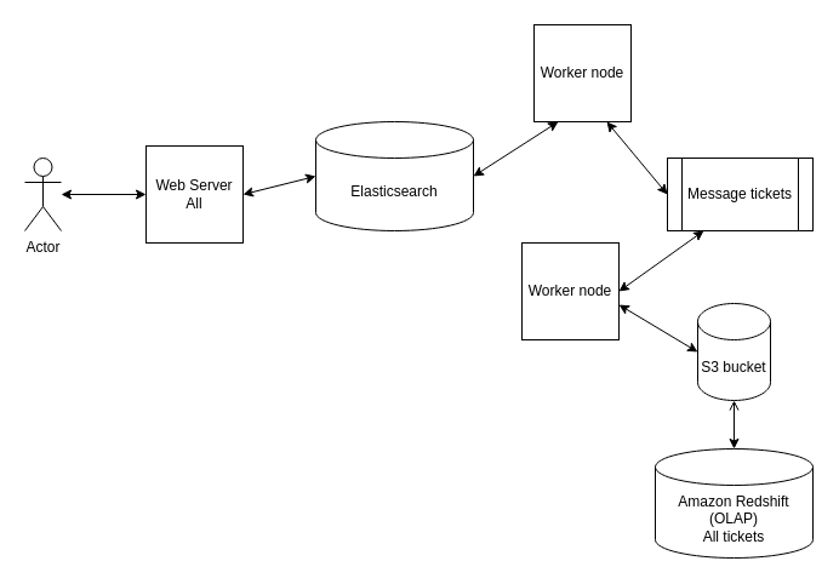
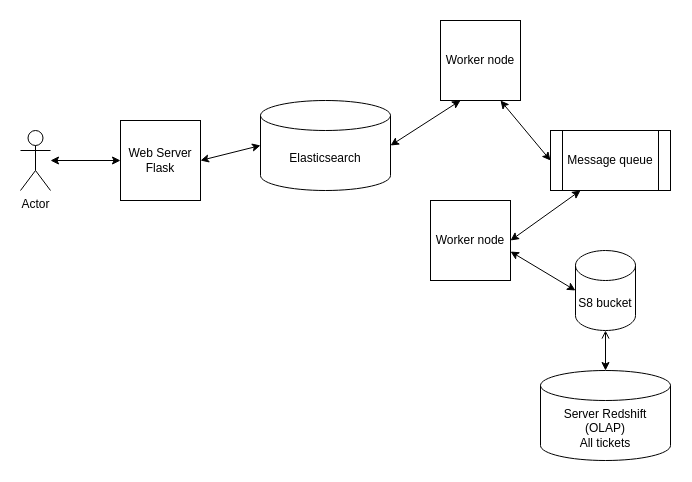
- <mxCell id="2" value="Web Server&lt;br&gt;All" style="whiteSpace=wrap;html=1;aspect=fixed;" vertex="1" parent="1"><mxGeometry x="120" y="120" width="80" height="80" as="geometry" /></mxCell>
+ <mxCell id="2" value="Web Server&lt;br&gt;Flask" style="whiteSpace=wrap;html=1;aspect=fixed;" vertex="1" parent="1"><mxGeometry x="120" y="120" width="80" height="80" as="geometry" /></mxCell>
- <mxCell id="8" value="Message tickets" style="shape=process;whiteSpace=wrap;html=1;backgroundOutline=1;" vertex="1" parent="1"><mxGeometry x="550" y="130" width="120" height="60" as="geometry" /></mxCell>
+ <mxCell id="8" value="Message queue" style="shape=process;whiteSpace=wrap;html=1;backgroundOutline=1;" vertex="1" parent="1"><mxGeometry x="550" y="130" width="120" height="60" as="geometry" /></mxCell>
- <mxCell id="13" value="S3 bucket" style="shape=cylinder3;whiteSpace=wrap;html=1;boundedLbl=1;backgroundOutline=1;size=15;" vertex="1" parent="1"><mxGeometry x="575" y="250" width="60" height="80" as="geometry" /></mxCell>
+ <mxCell id="13" value="S8 bucket" style="shape=cylinder3;whiteSpace=wrap;html=1;boundedLbl=1;backgroundOutline=1;size=15;" vertex="1" parent="1"><mxGeometry x="575" y="250" width="60" height="80" as="geometry" /></mxCell>
- <mxCell id="9" value="Amazon Redshift&lt;br&gt;(OLAP)&lt;br&gt;All tickets" style="shape=cylinder3;whiteSpace=wrap;html=1;boundedLbl=1;backgroundOutline=1;size=15;" vertex="1" parent="1"><mxGeometry x="540" y="370" width="130" height="90" as="geometry" /></mxCell>
+ <mxCell id="9" value="Server Redshift&lt;br&gt;(OLAP)&lt;br&gt;All tickets" style="shape=cylinder3;whiteSpace=wrap;html=1;boundedLbl=1;backgroundOutline=1;size=15;" vertex="1" parent="1"><mxGeometry x="540" y="370" width="130" height="90" as="geometry" /></mxCell>
